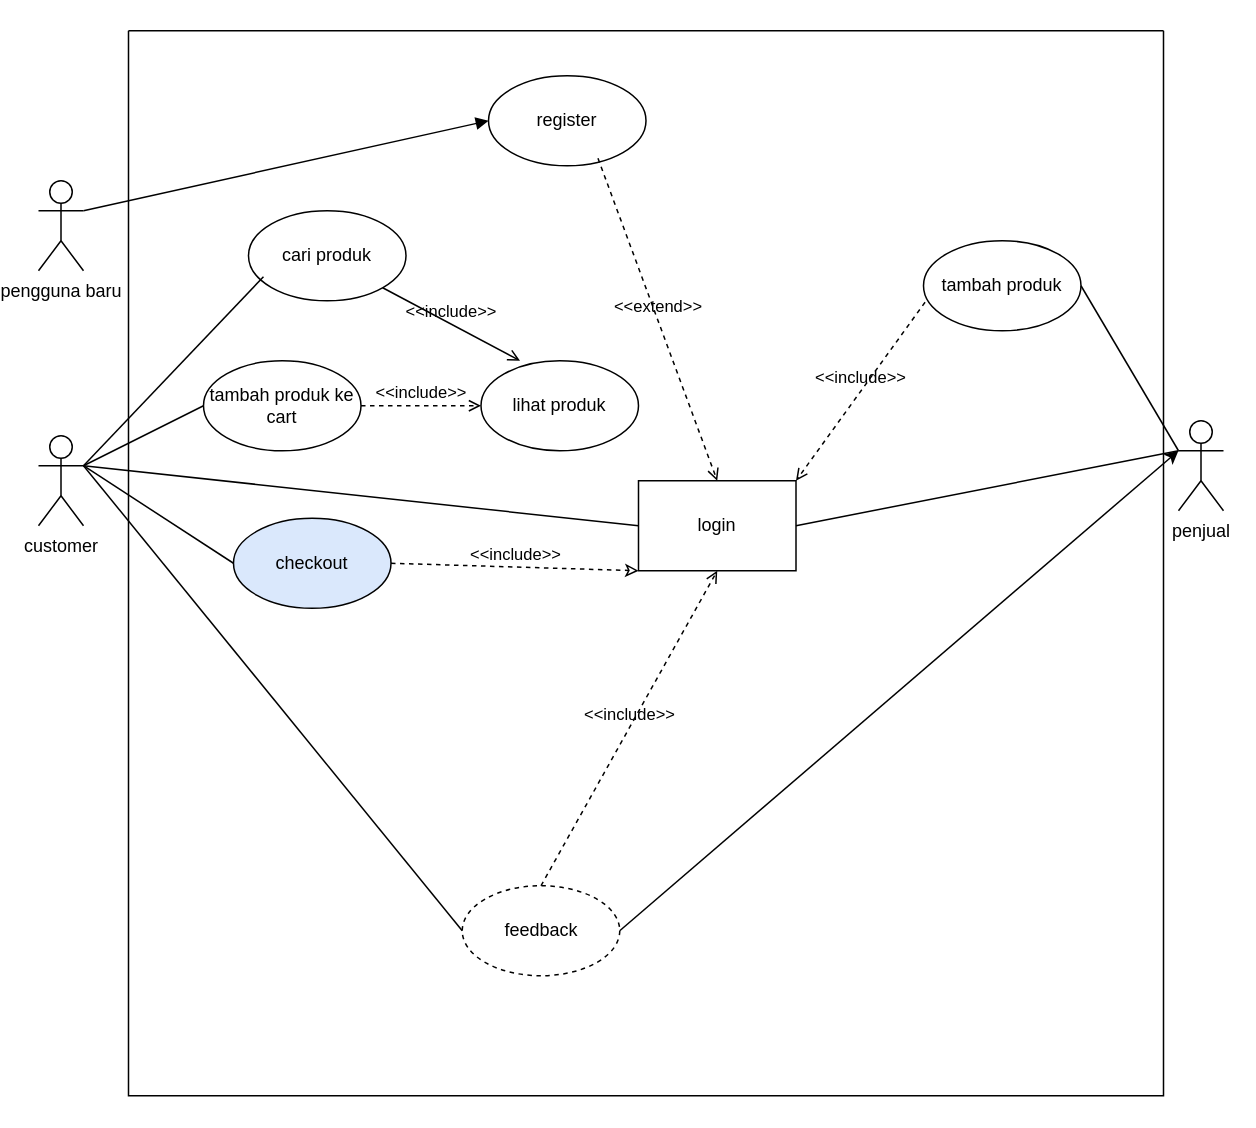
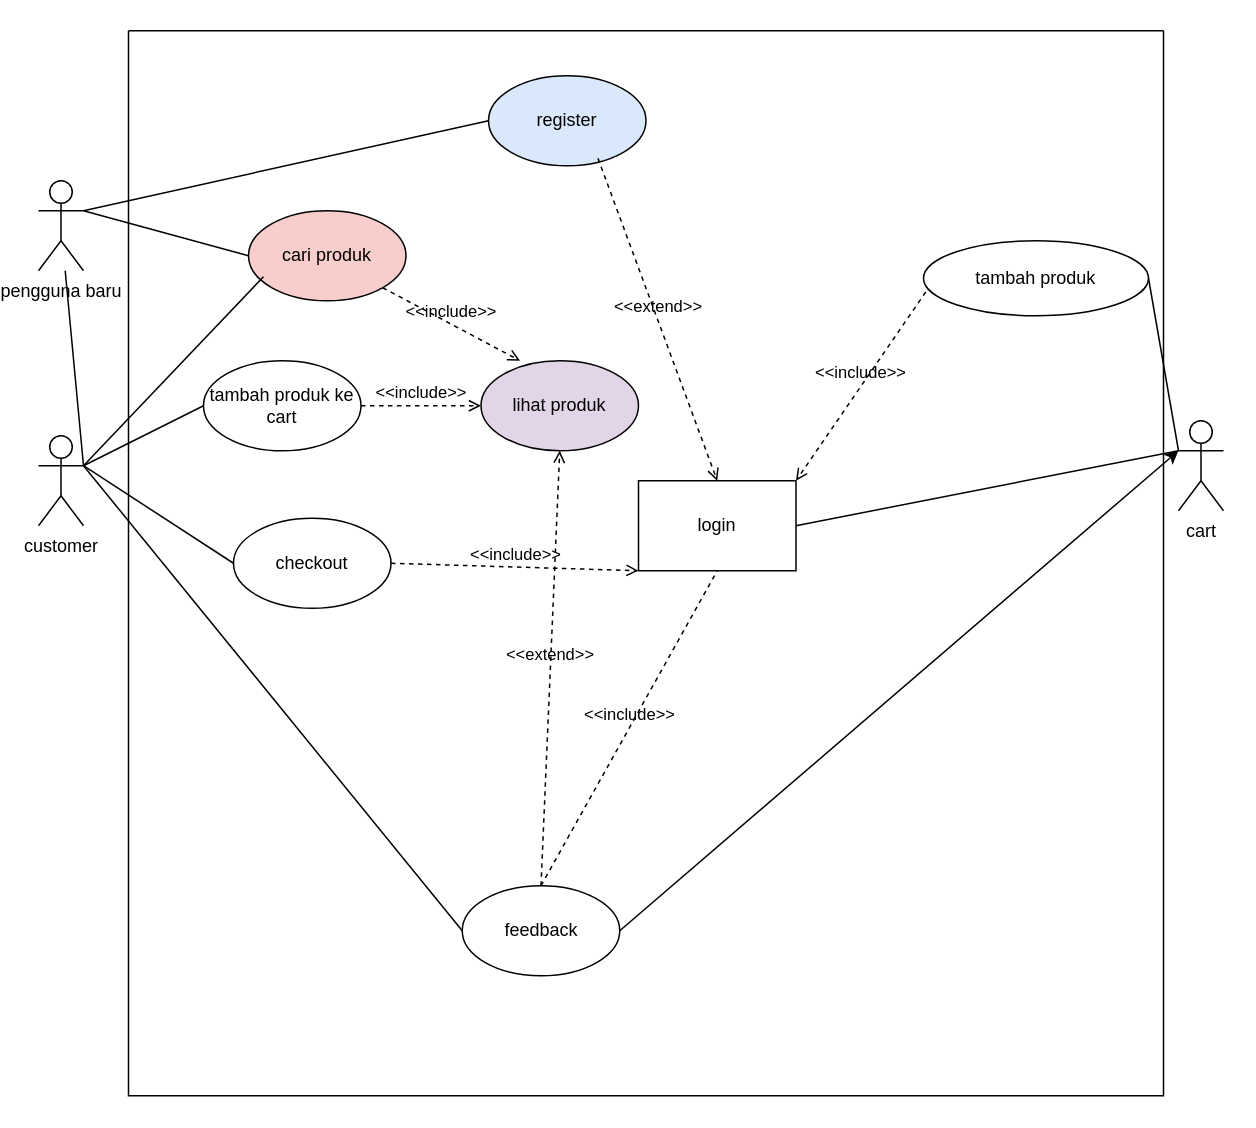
- <mxCell id="3" value="register" style="ellipse;whiteSpace=wrap;html=1;" vertex="1" parent="2"><mxGeometry x="240" y="30" width="105" height="60" as="geometry" /></mxCell>
+ <mxCell id="3" value="register" style="ellipse;whiteSpace=wrap;html=1;fillColor=#dae8fc;" vertex="1" parent="2"><mxGeometry x="240" y="30" width="105" height="60" as="geometry" /></mxCell>
- <mxCell id="22" value="" style="endArrow=block;html=1;rounded=0;exitX=1;exitY=0.333;exitDx=0;exitDy=0;exitPerimeter=0;entryX=0;entryY=0.5;entryDx=0;entryDy=0;" edge="1" parent="1" source="18" target="3"><mxGeometry relative="1" as="geometry"><mxPoint x="190" y="80" as="sourcePoint" /><mxPoint x="350" y="80" as="targetPoint" /></mxGeometry></mxCell>
+ <mxCell id="22" value="" style="endArrow=none;html=1;rounded=0;exitX=1;exitY=0.333;exitDx=0;exitDy=0;exitPerimeter=0;entryX=0;entryY=0.5;entryDx=0;entryDy=0;" edge="1" parent="1" source="18" target="3"><mxGeometry relative="1" as="geometry"><mxPoint x="190" y="80" as="sourcePoint" /><mxPoint x="350" y="80" as="targetPoint" /></mxGeometry></mxCell>
+ <mxCell id="24" value="" style="endArrow=none;html=1;rounded=0;entryX=0;entryY=0.5;entryDx=0;entryDy=0;exitX=1;exitY=0.333;exitDx=0;exitDy=0;exitPerimeter=0;" edge="1" parent="1" source="18" target="5"><mxGeometry relative="1" as="geometry"><mxPoint x="150" y="270" as="sourcePoint" /><mxPoint x="310" y="270" as="targetPoint" /></mxGeometry></mxCell>
- <mxCell id="5" value="cari produk" style="ellipse;whiteSpace=wrap;html=1;" vertex="1" parent="2"><mxGeometry x="80" y="120" width="105" height="60" as="geometry" /></mxCell>
+ <mxCell id="5" value="cari produk" style="ellipse;whiteSpace=wrap;html=1;fillColor=#f8cecc;" vertex="1" parent="2"><mxGeometry x="80" y="120" width="105" height="60" as="geometry" /></mxCell>
- <mxCell id="16" value="tambah produk" style="ellipse;whiteSpace=wrap;html=1;" vertex="1" parent="2"><mxGeometry x="530" y="140" width="105" height="60" as="geometry" /></mxCell>
+ <mxCell id="16" value="tambah produk" style="ellipse;whiteSpace=wrap;html=1;" vertex="1" parent="2"><mxGeometry x="530" y="140" width="150" height="50" as="geometry" /></mxCell>
- <mxCell id="12" value="&amp;lt;&amp;lt;include&amp;gt;&amp;gt;" style="html=1;verticalAlign=bottom;labelBackgroundColor=none;endArrow=open;endFill=0;dashed=0;rounded=0;exitX=1;exitY=1;exitDx=0;exitDy=0;entryX=0.248;entryY=0;entryDx=0;entryDy=0;entryPerimeter=0;" edge="1" parent="2" source="5" target="6"><mxGeometry width="160" relative="1" as="geometry"><mxPoint x="195" y="180" as="sourcePoint" /><mxPoint x="276" y="151" as="targetPoint" /></mxGeometry></mxCell>
+ <mxCell id="12" value="&amp;lt;&amp;lt;include&amp;gt;&amp;gt;" style="html=1;verticalAlign=bottom;labelBackgroundColor=none;endArrow=open;endFill=0;dashed=1;rounded=0;exitX=1;exitY=1;exitDx=0;exitDy=0;entryX=0.248;entryY=0;entryDx=0;entryDy=0;entryPerimeter=0;" edge="1" parent="2" source="5" target="6"><mxGeometry width="160" relative="1" as="geometry"><mxPoint x="195" y="180" as="sourcePoint" /><mxPoint x="276" y="151" as="targetPoint" /></mxGeometry></mxCell>
- <mxCell id="6" value="lihat produk" style="ellipse;whiteSpace=wrap;html=1;" vertex="1" parent="2"><mxGeometry x="235" y="220" width="105" height="60" as="geometry" /></mxCell>
+ <mxCell id="6" value="lihat produk" style="ellipse;whiteSpace=wrap;html=1;fillColor=#e1d5e7;" vertex="1" parent="2"><mxGeometry x="235" y="220" width="105" height="60" as="geometry" /></mxCell>
- <mxCell id="21" value="" style="endArrow=none;html=1;rounded=0;entryX=0;entryY=0.5;entryDx=0;entryDy=0;exitX=1;exitY=0.333;exitDx=0;exitDy=0;exitPerimeter=0;" edge="1" parent="1" source="19" target="4"><mxGeometry relative="1" as="geometry"><mxPoint x="100" y="300" as="sourcePoint" /><mxPoint x="250" y="300" as="targetPoint" /></mxGeometry></mxCell>
+ <mxCell id="21" value="" style="endArrow=none;html=1;rounded=0;exitX=1;exitY=0.333;exitDx=0;exitDy=0;exitPerimeter=0;" edge="1" parent="1" source="19" target="18"><mxGeometry relative="1" as="geometry"><mxPoint x="100" y="300" as="sourcePoint" /><mxPoint x="250" y="300" as="targetPoint" /></mxGeometry></mxCell>
- <mxCell id="20" value="penjual" style="shape=umlActor;verticalLabelPosition=bottom;verticalAlign=top;html=1;" vertex="1" parent="1"><mxGeometry x="780" y="280" width="30" height="60" as="geometry" /></mxCell>
+ <mxCell id="20" value="cart" style="shape=umlActor;verticalLabelPosition=bottom;verticalAlign=top;html=1;" vertex="1" parent="1"><mxGeometry x="780" y="280" width="30" height="60" as="geometry" /></mxCell>
- <mxCell id="8" value="checkout" style="ellipse;whiteSpace=wrap;html=1;fillColor=#dae8fc;" vertex="1" parent="2"><mxGeometry x="70" y="325" width="105" height="60" as="geometry" /></mxCell>
+ <mxCell id="8" value="checkout" style="ellipse;whiteSpace=wrap;html=1;" vertex="1" parent="2"><mxGeometry x="70" y="325" width="105" height="60" as="geometry" /></mxCell>
- <mxCell id="11" value="&amp;lt;&amp;lt;include&amp;gt;&amp;gt;" style="html=1;verticalAlign=bottom;labelBackgroundColor=none;endArrow=classic;endFill=0;dashed=1;rounded=0;exitX=1;exitY=0.5;exitDx=0;exitDy=0;entryX=0;entryY=1;entryDx=0;entryDy=0;" edge="1" parent="2" source="8" target="4"><mxGeometry width="160" relative="1" as="geometry"><mxPoint x="200" y="390" as="sourcePoint" /><mxPoint x="360" y="390" as="targetPoint" /></mxGeometry></mxCell>
+ <mxCell id="11" value="&amp;lt;&amp;lt;include&amp;gt;&amp;gt;" style="html=1;verticalAlign=bottom;labelBackgroundColor=none;endArrow=open;endFill=0;dashed=1;rounded=0;exitX=1;exitY=0.5;exitDx=0;exitDy=0;entryX=0;entryY=1;entryDx=0;entryDy=0;" edge="1" parent="2" source="8" target="4"><mxGeometry width="160" relative="1" as="geometry"><mxPoint x="200" y="390" as="sourcePoint" /><mxPoint x="360" y="390" as="targetPoint" /></mxGeometry></mxCell>
- <mxCell id="14" value="&amp;lt;&amp;lt;include&amp;gt;&amp;gt;" style="html=1;verticalAlign=bottom;labelBackgroundColor=none;endArrow=open;endFill=0;dashed=1;rounded=0;exitX=0.5;exitY=0;exitDx=0;exitDy=0;entryX=0.5;entryY=1;entryDx=0;entryDy=0;" edge="1" parent="2" source="9" target="4"><mxGeometry width="160" relative="1" as="geometry"><mxPoint x="195" y="390" as="sourcePoint" /><mxPoint x="366" y="361" as="targetPoint" /></mxGeometry></mxCell>
+ <mxCell id="14" value="&amp;lt;&amp;lt;include&amp;gt;&amp;gt;" style="html=1;verticalAlign=bottom;labelBackgroundColor=none;endArrow=none;endFill=0;dashed=1;rounded=0;exitX=0.5;exitY=0;exitDx=0;exitDy=0;entryX=0.5;entryY=1;entryDx=0;entryDy=0;" edge="1" parent="2" source="9" target="4"><mxGeometry width="160" relative="1" as="geometry"><mxPoint x="195" y="390" as="sourcePoint" /><mxPoint x="366" y="361" as="targetPoint" /></mxGeometry></mxCell>
+ <mxCell id="15" value="&amp;lt;&amp;lt;extend&amp;gt;&amp;gt;" style="html=1;verticalAlign=bottom;labelBackgroundColor=none;endArrow=open;endFill=0;dashed=1;rounded=0;entryX=0.5;entryY=1;entryDx=0;entryDy=0;exitX=0.5;exitY=0;exitDx=0;exitDy=0;" edge="1" parent="2" source="9" target="6"><mxGeometry width="160" relative="1" as="geometry"><mxPoint x="225" y="300" as="sourcePoint" /><mxPoint x="305" y="515" as="targetPoint" /></mxGeometry></mxCell>
- <mxCell id="9" value="feedback" style="ellipse;whiteSpace=wrap;html=1;dashed=1;" vertex="1" parent="2"><mxGeometry x="222.5" y="570" width="105" height="60" as="geometry" /></mxCell>
+ <mxCell id="9" value="feedback" style="ellipse;whiteSpace=wrap;html=1;" vertex="1" parent="2"><mxGeometry x="222.5" y="570" width="105" height="60" as="geometry" /></mxCell>
